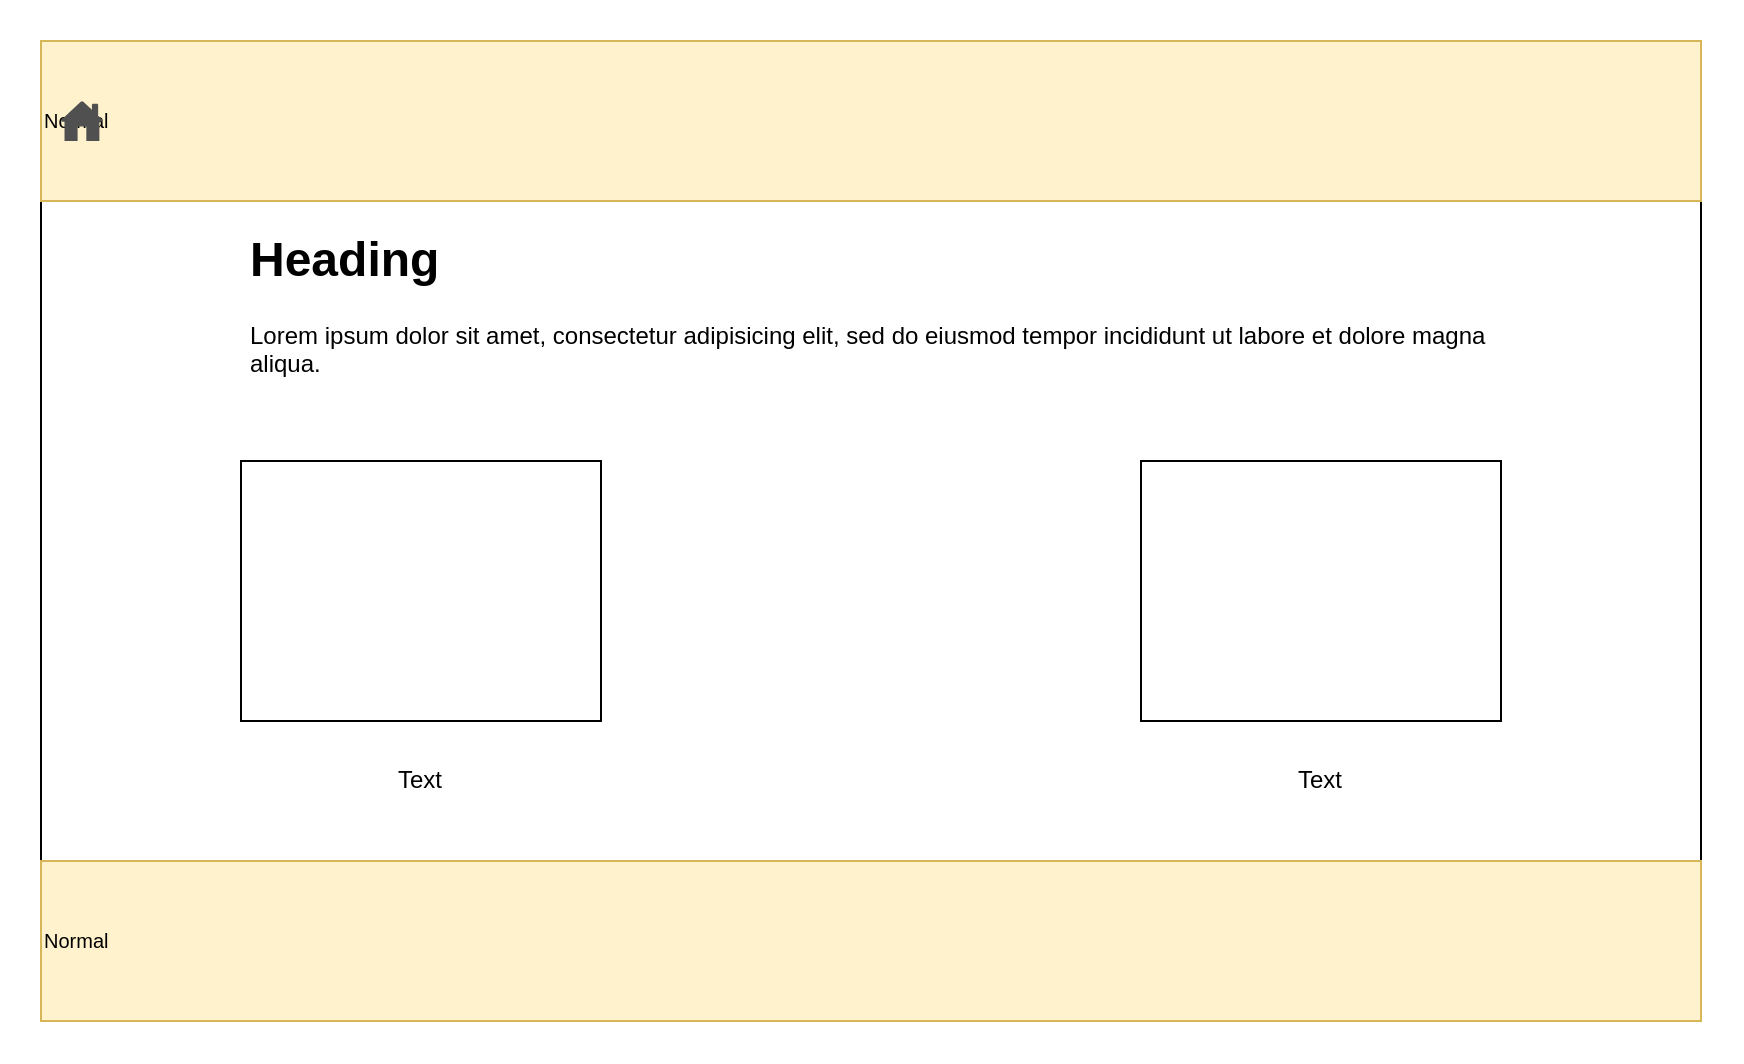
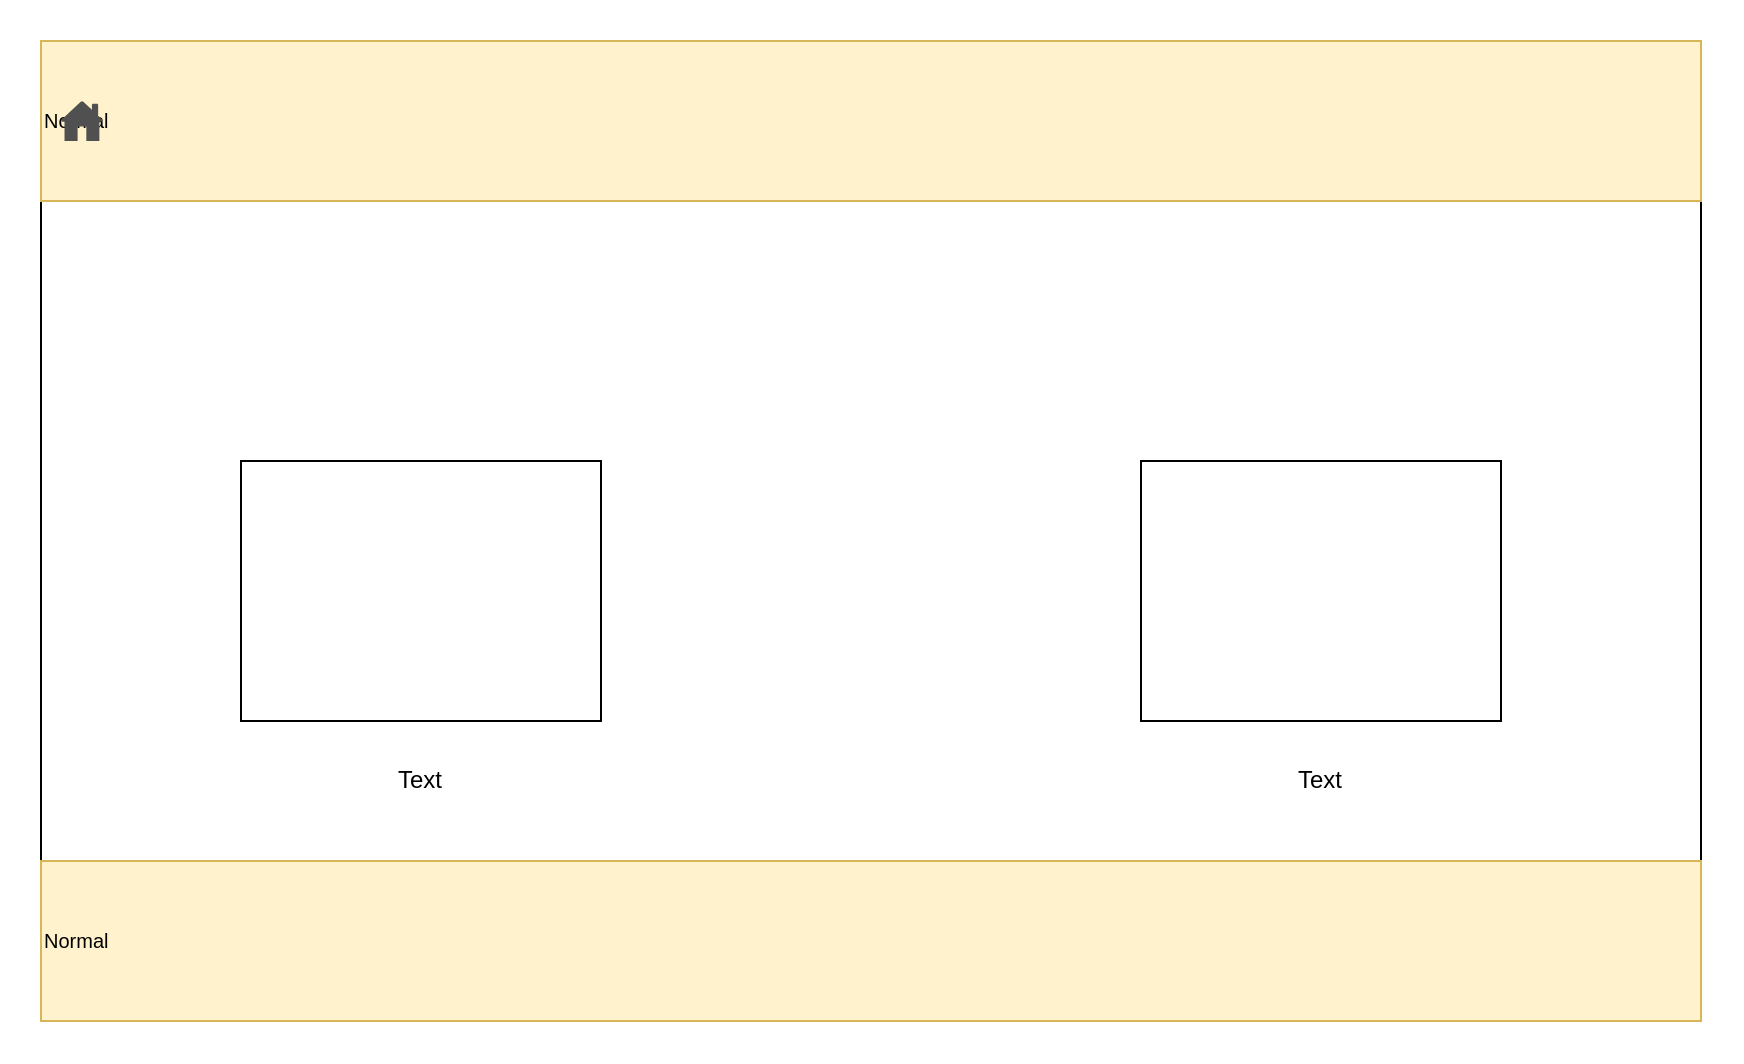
- <mxCell id="6" value="&lt;h1&gt;Heading&lt;/h1&gt;&lt;p&gt;Lorem ipsum dolor sit amet, consectetur adipisicing elit, sed do eiusmod tempor incididunt ut labore et dolore magna aliqua.&lt;/p&gt;" style="text;html=1;strokeColor=none;fillColor=none;spacing=5;spacingTop=-20;whiteSpace=wrap;overflow=hidden;rounded=0;" vertex="1" parent="1"><mxGeometry x="120" y="110" width="640" height="120" as="geometry" /></mxCell>
